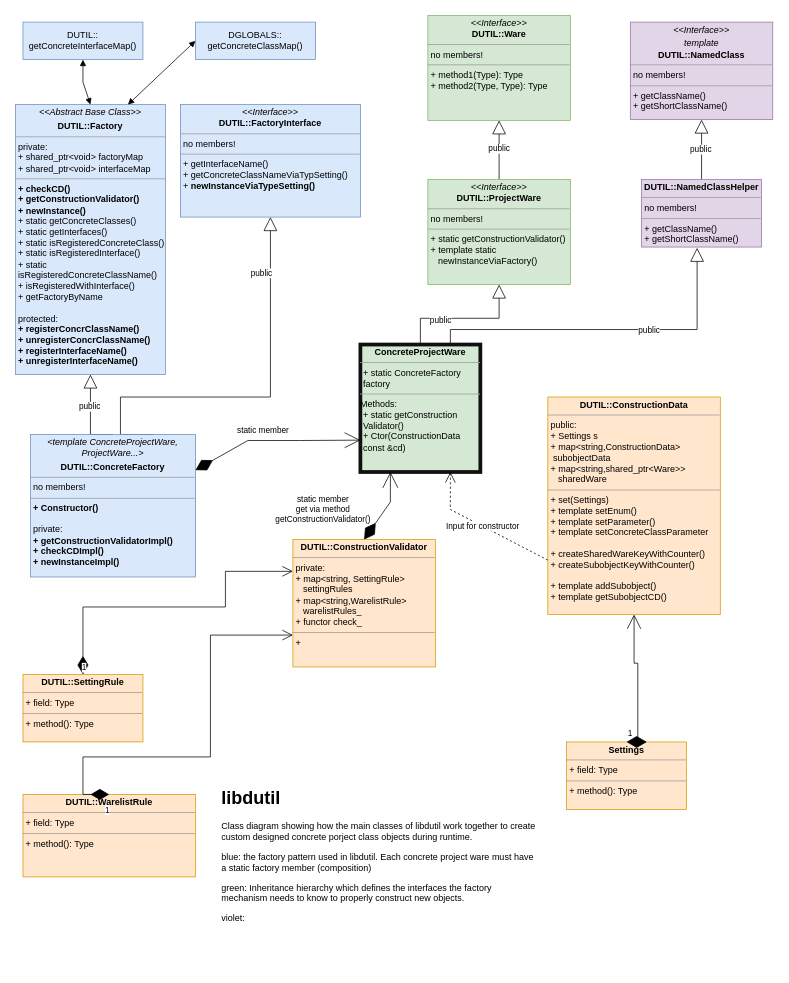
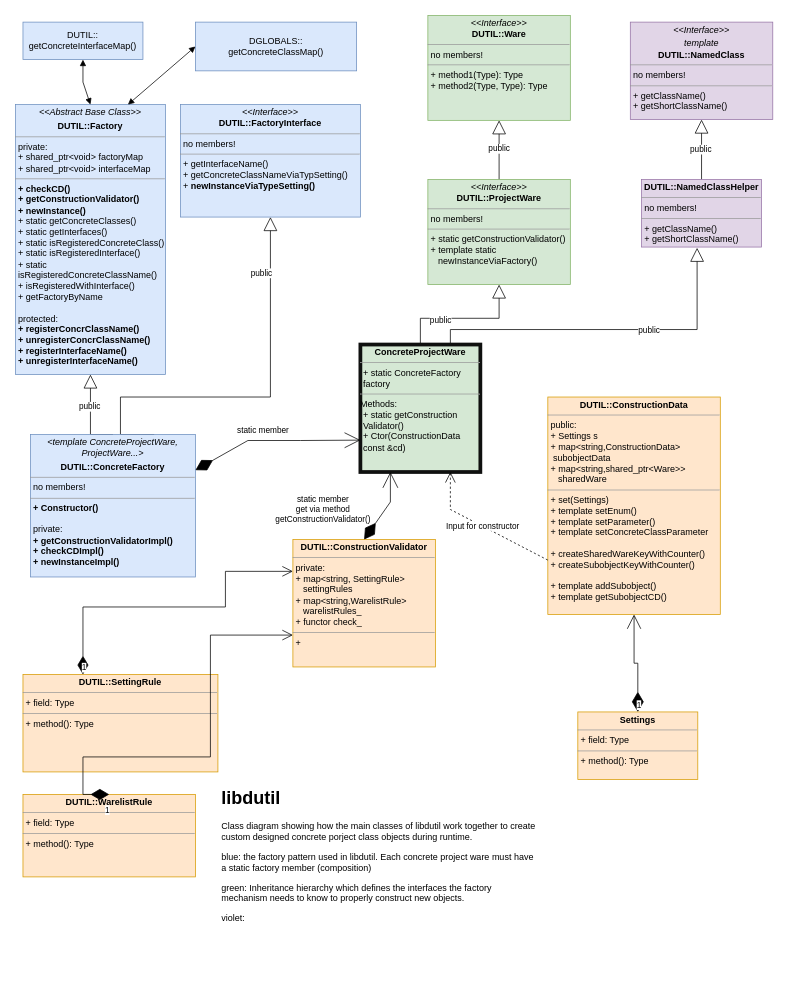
- <mxCell id="28" value="DGLOBALS::&lt;br&gt;getConcreteClassMap()" style="html=1;whiteSpace=wrap;fillColor=#dae8fc;strokeColor=#6c8ebf;" vertex="1" parent="1"><mxGeometry x="260" y="29" width="160" height="50" as="geometry" /></mxCell>
+ <mxCell id="28" value="DGLOBALS::&lt;br&gt;getConcreteClassMap()" style="html=1;whiteSpace=wrap;fillColor=#dae8fc;strokeColor=#6c8ebf;" vertex="1" parent="1"><mxGeometry x="260" y="29" width="215" height="65" as="geometry" /></mxCell>
- <mxCell id="32" value="&lt;p style=&quot;margin:0px;margin-top:4px;text-align:center;&quot;&gt;&lt;b&gt;DUTIL::SettingRule&lt;/b&gt;&lt;/p&gt;&lt;hr size=&quot;1&quot;&gt;&lt;p style=&quot;margin:0px;margin-left:4px;&quot;&gt;+ field: Type&lt;/p&gt;&lt;hr size=&quot;1&quot;&gt;&lt;p style=&quot;margin:0px;margin-left:4px;&quot;&gt;+ method(): Type&lt;/p&gt;" style="verticalAlign=top;align=left;overflow=fill;fontSize=12;fontFamily=Helvetica;html=1;whiteSpace=wrap;fillColor=#ffe6cc;strokeColor=#d79b00;" vertex="1" parent="1"><mxGeometry x="30" y="899" width="160" height="90" as="geometry" /></mxCell>
+ <mxCell id="32" value="&lt;p style=&quot;margin:0px;margin-top:4px;text-align:center;&quot;&gt;&lt;b&gt;DUTIL::SettingRule&lt;/b&gt;&lt;/p&gt;&lt;hr size=&quot;1&quot;&gt;&lt;p style=&quot;margin:0px;margin-left:4px;&quot;&gt;+ field: Type&lt;/p&gt;&lt;hr size=&quot;1&quot;&gt;&lt;p style=&quot;margin:0px;margin-left:4px;&quot;&gt;+ method(): Type&lt;/p&gt;" style="verticalAlign=top;align=left;overflow=fill;fontSize=12;fontFamily=Helvetica;html=1;whiteSpace=wrap;fillColor=#ffe6cc;strokeColor=#d79b00;" vertex="1" parent="1"><mxGeometry x="30" y="899" width="260" height="130" as="geometry" /></mxCell>
- <mxCell id="26" value="&lt;p style=&quot;margin:0px;margin-top:4px;text-align:center;&quot;&gt;&lt;b&gt;Settings&lt;/b&gt;&lt;/p&gt;&lt;hr size=&quot;1&quot;&gt;&lt;p style=&quot;margin:0px;margin-left:4px;&quot;&gt;+ field: Type&lt;/p&gt;&lt;hr size=&quot;1&quot;&gt;&lt;p style=&quot;margin:0px;margin-left:4px;&quot;&gt;+ method(): Type&lt;/p&gt;" style="verticalAlign=top;align=left;overflow=fill;fontSize=12;fontFamily=Helvetica;html=1;whiteSpace=wrap;fillColor=#ffe6cc;strokeColor=#d79b00;" vertex="1" parent="1"><mxGeometry x="755" y="989" width="160" height="90" as="geometry" /></mxCell>
+ <mxCell id="26" value="&lt;p style=&quot;margin:0px;margin-top:4px;text-align:center;&quot;&gt;&lt;b&gt;Settings&lt;/b&gt;&lt;/p&gt;&lt;hr size=&quot;1&quot;&gt;&lt;p style=&quot;margin:0px;margin-left:4px;&quot;&gt;+ field: Type&lt;/p&gt;&lt;hr size=&quot;1&quot;&gt;&lt;p style=&quot;margin:0px;margin-left:4px;&quot;&gt;+ method(): Type&lt;/p&gt;" style="verticalAlign=top;align=left;overflow=fill;fontSize=12;fontFamily=Helvetica;html=1;whiteSpace=wrap;fillColor=#ffe6cc;strokeColor=#d79b00;" vertex="1" parent="1"><mxGeometry x="770" y="949" width="160" height="90" as="geometry" /></mxCell>
